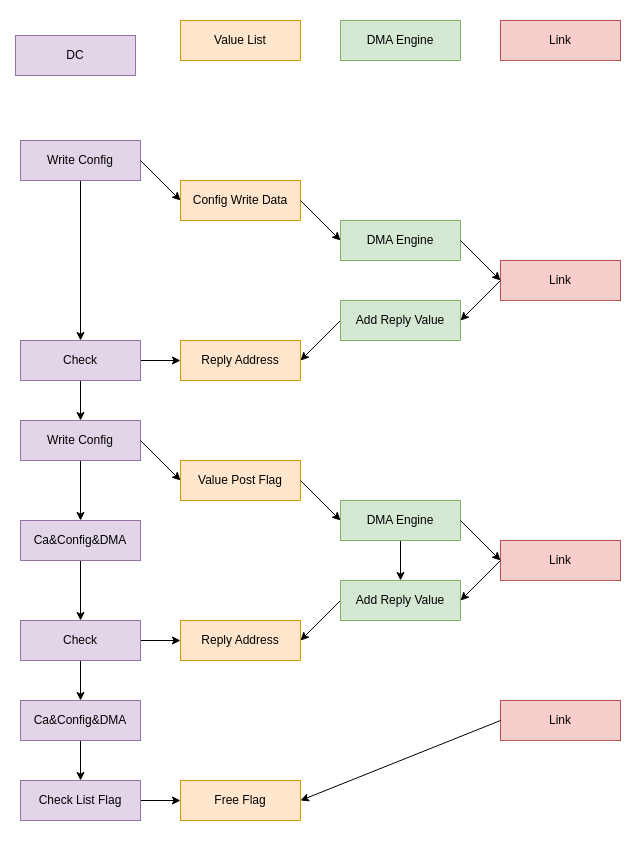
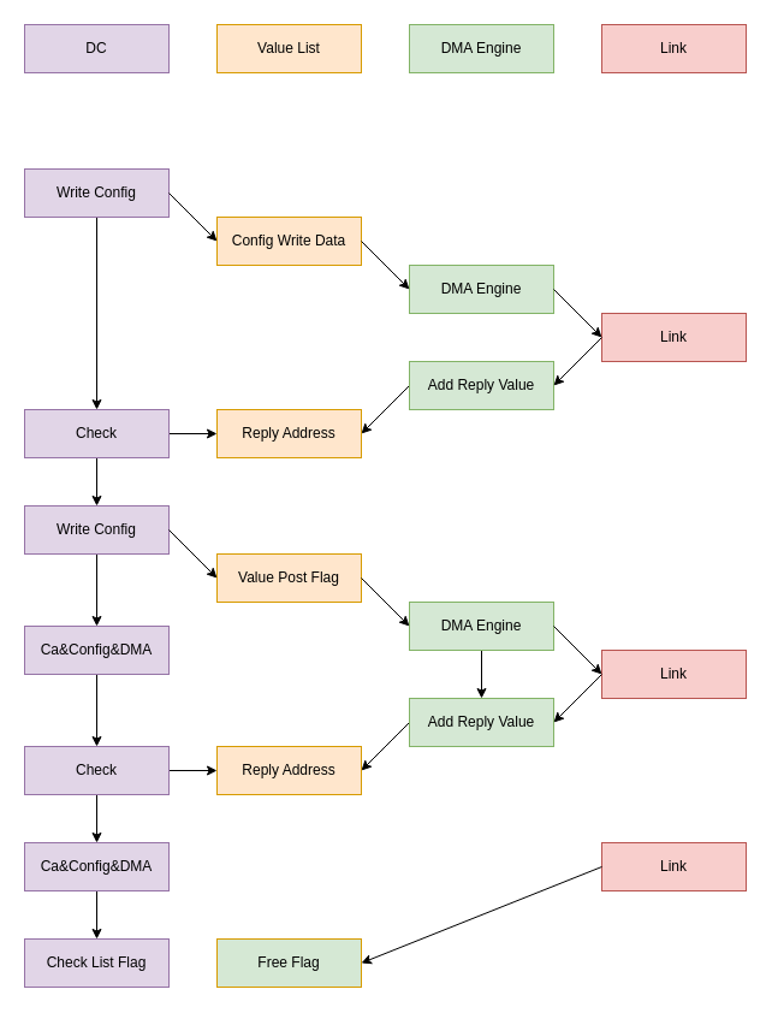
- <mxCell id="6" value="DC" style="rounded=0;whiteSpace=wrap;html=1;fillColor=#e1d5e7;strokeColor=#9673a6;" parent="1" vertex="1"><mxGeometry x="15" y="35" width="120" height="40" as="geometry" /></mxCell>
+ <mxCell id="6" value="DC" style="rounded=0;whiteSpace=wrap;html=1;fillColor=#e1d5e7;strokeColor=#9673a6;" parent="1" vertex="1"><mxGeometry x="20" y="20" width="120" height="40" as="geometry" /></mxCell>
- <mxCell id="39" value="" style="edgeStyle=orthogonalEdgeStyle;rounded=0;orthogonalLoop=1;jettySize=auto;html=1;" parent="1" source="40" target="42" edge="1"><mxGeometry relative="1" as="geometry" /></mxCell>
- <mxCell id="42" value="Free Flag" style="rounded=0;whiteSpace=wrap;html=1;fillColor=#ffe6cc;strokeColor=#d79b00;" parent="1" vertex="1"><mxGeometry x="180" y="780" width="120" height="40" as="geometry" /></mxCell>
+ <mxCell id="42" value="Free Flag" style="rounded=0;whiteSpace=wrap;html=1;fillColor=#d5e8d4;strokeColor=#d79b00;" parent="1" vertex="1"><mxGeometry x="180" y="780" width="120" height="40" as="geometry" /></mxCell>
